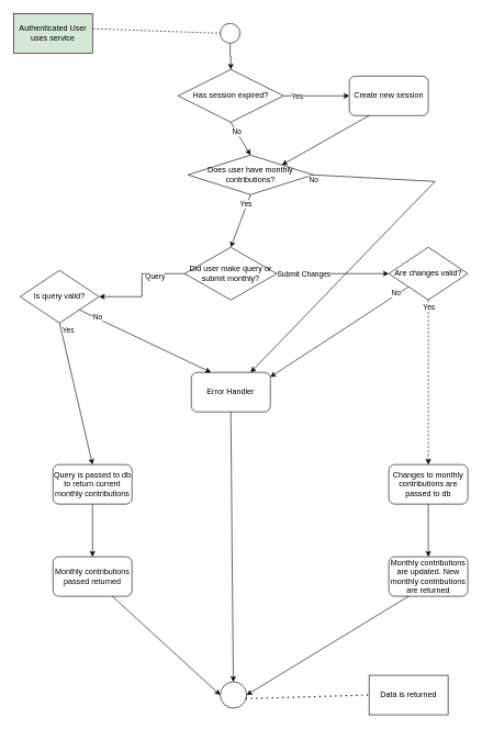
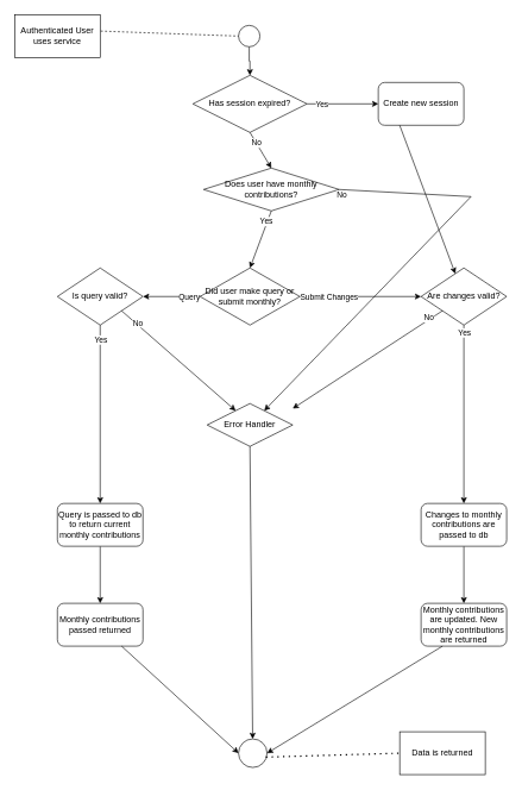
- <mxCell id="42" value="Authenticated User uses service" style="rounded=0;whiteSpace=wrap;html=1;fillColor=#d5e8d4;" vertex="1" parent="1"><mxGeometry x="20" y="20" width="120" height="60" as="geometry" /></mxCell>
+ <mxCell id="42" value="Authenticated User uses service" style="rounded=0;whiteSpace=wrap;html=1;" vertex="1" parent="1"><mxGeometry x="20" y="20" width="120" height="60" as="geometry" /></mxCell>
- <mxCell id="25" value="" style="endArrow=classic;html=1;rounded=0;exitX=0.25;exitY=1;exitDx=0;exitDy=0;entryX=1;entryY=0;entryDx=0;entryDy=0;" parent="1" source="24" target="30" edge="1"><mxGeometry width="50" height="50" relative="1" as="geometry"><mxPoint x="120" y="225" as="sourcePoint" /><mxPoint x="400" y="365" as="targetPoint" /></mxGeometry></mxCell>
+ <mxCell id="25" value="" style="endArrow=classic;html=1;rounded=0;exitX=0.25;exitY=1;exitDx=0;exitDy=0;" parent="1" source="24" target="37" edge="1"><mxGeometry width="50" height="50" relative="1" as="geometry"><mxPoint x="120" y="225" as="sourcePoint" /><mxPoint x="400" y="365" as="targetPoint" /></mxGeometry></mxCell>
- <mxCell id="18" value="Is query valid?" style="rhombus;whiteSpace=wrap;html=1;" parent="1" vertex="1"><mxGeometry x="30" y="410" width="120" height="80" as="geometry" /></mxCell>
+ <mxCell id="18" value="Is query valid?" style="rhombus;whiteSpace=wrap;html=1;" parent="1" vertex="1"><mxGeometry x="80" y="375" width="120" height="80" as="geometry" /></mxCell>
- <mxCell id="40" value="" style="endArrow=classic;html=1;rounded=0;entryX=0.5;entryY=0;entryDx=0;entryDy=0;exitX=0.5;exitY=1;exitDx=0;exitDy=0;dashed=1;" parent="1" source="37" target="15" edge="1"><mxGeometry width="50" height="50" relative="1" as="geometry"><mxPoint x="610" y="585" as="sourcePoint" /><mxPoint x="660" y="535" as="targetPoint" /></mxGeometry></mxCell>
+ <mxCell id="40" value="" style="endArrow=classic;html=1;rounded=0;entryX=0.5;entryY=0;entryDx=0;entryDy=0;exitX=0.5;exitY=1;exitDx=0;exitDy=0;" parent="1" source="37" target="15" edge="1"><mxGeometry width="50" height="50" relative="1" as="geometry"><mxPoint x="610" y="585" as="sourcePoint" /><mxPoint x="660" y="535" as="targetPoint" /></mxGeometry></mxCell>
- <mxCell id="26" value="Error Handler" style="rounded=1;whiteSpace=wrap;html=1;" parent="1" vertex="1"><mxGeometry x="290" y="565" width="120" height="60" as="geometry" /></mxCell>
+ <mxCell id="26" value="Error Handler" style="rhombus;whiteSpace=wrap;html=1;" parent="1" vertex="1"><mxGeometry x="290" y="565" width="120" height="60" as="geometry" /></mxCell>
